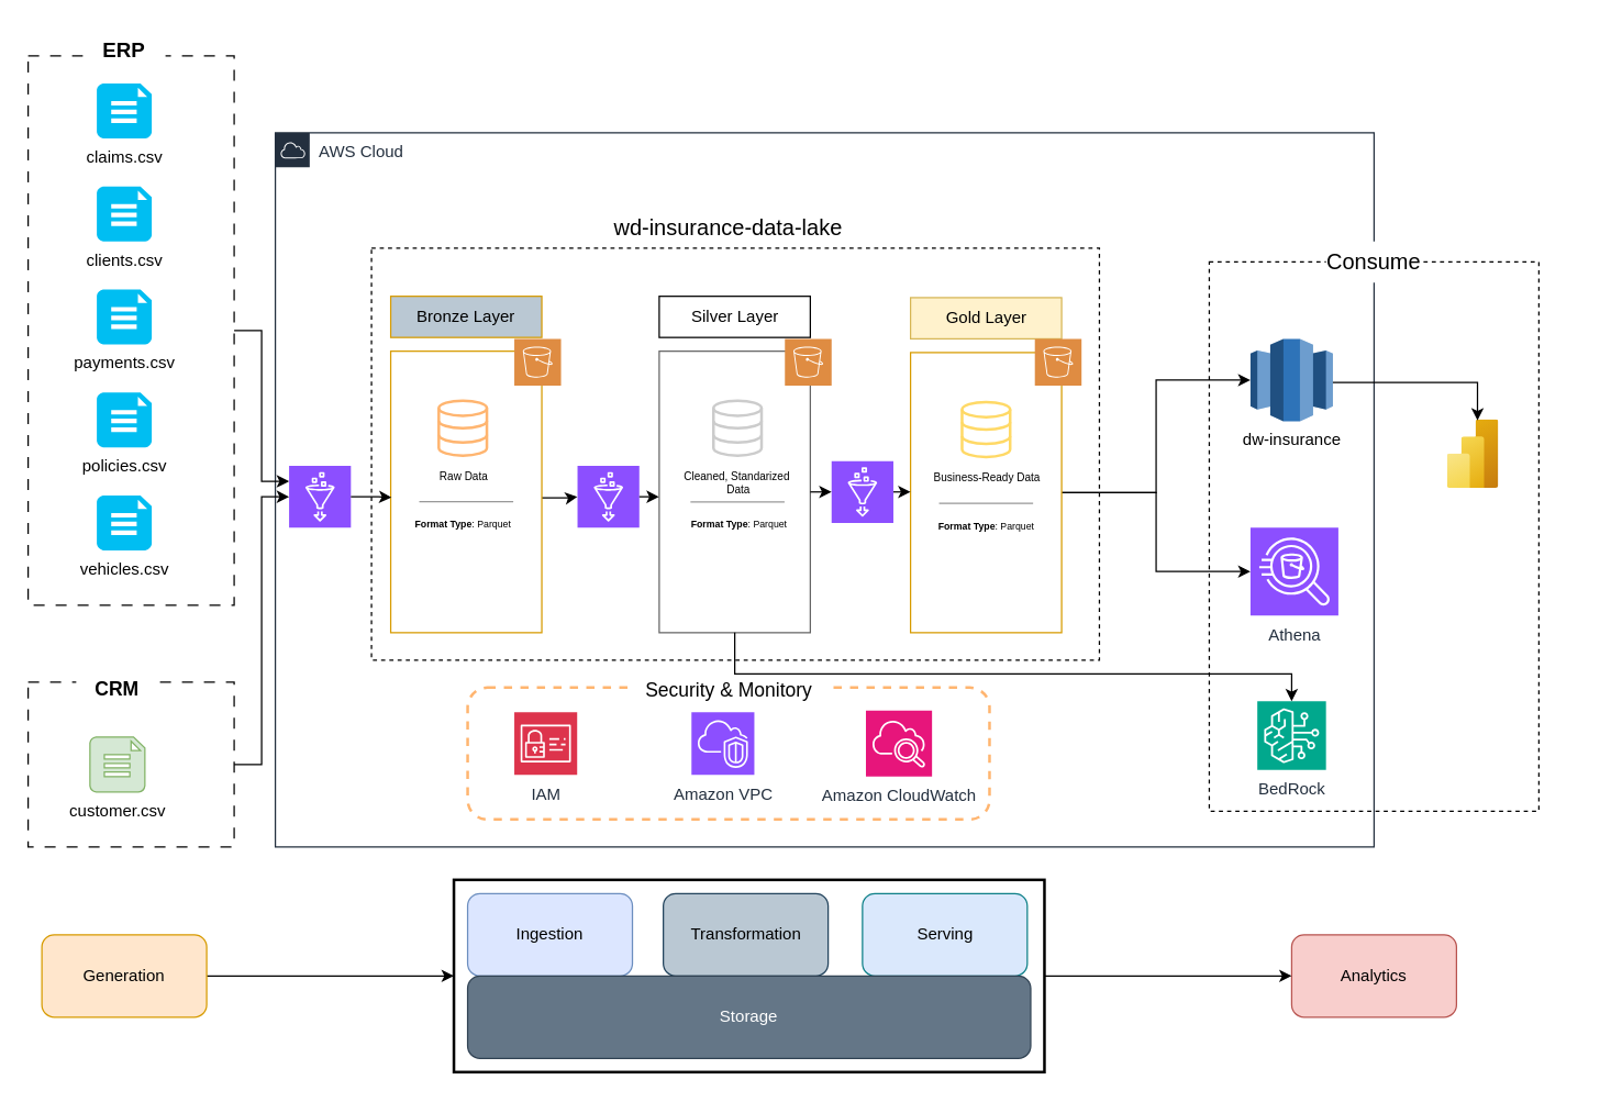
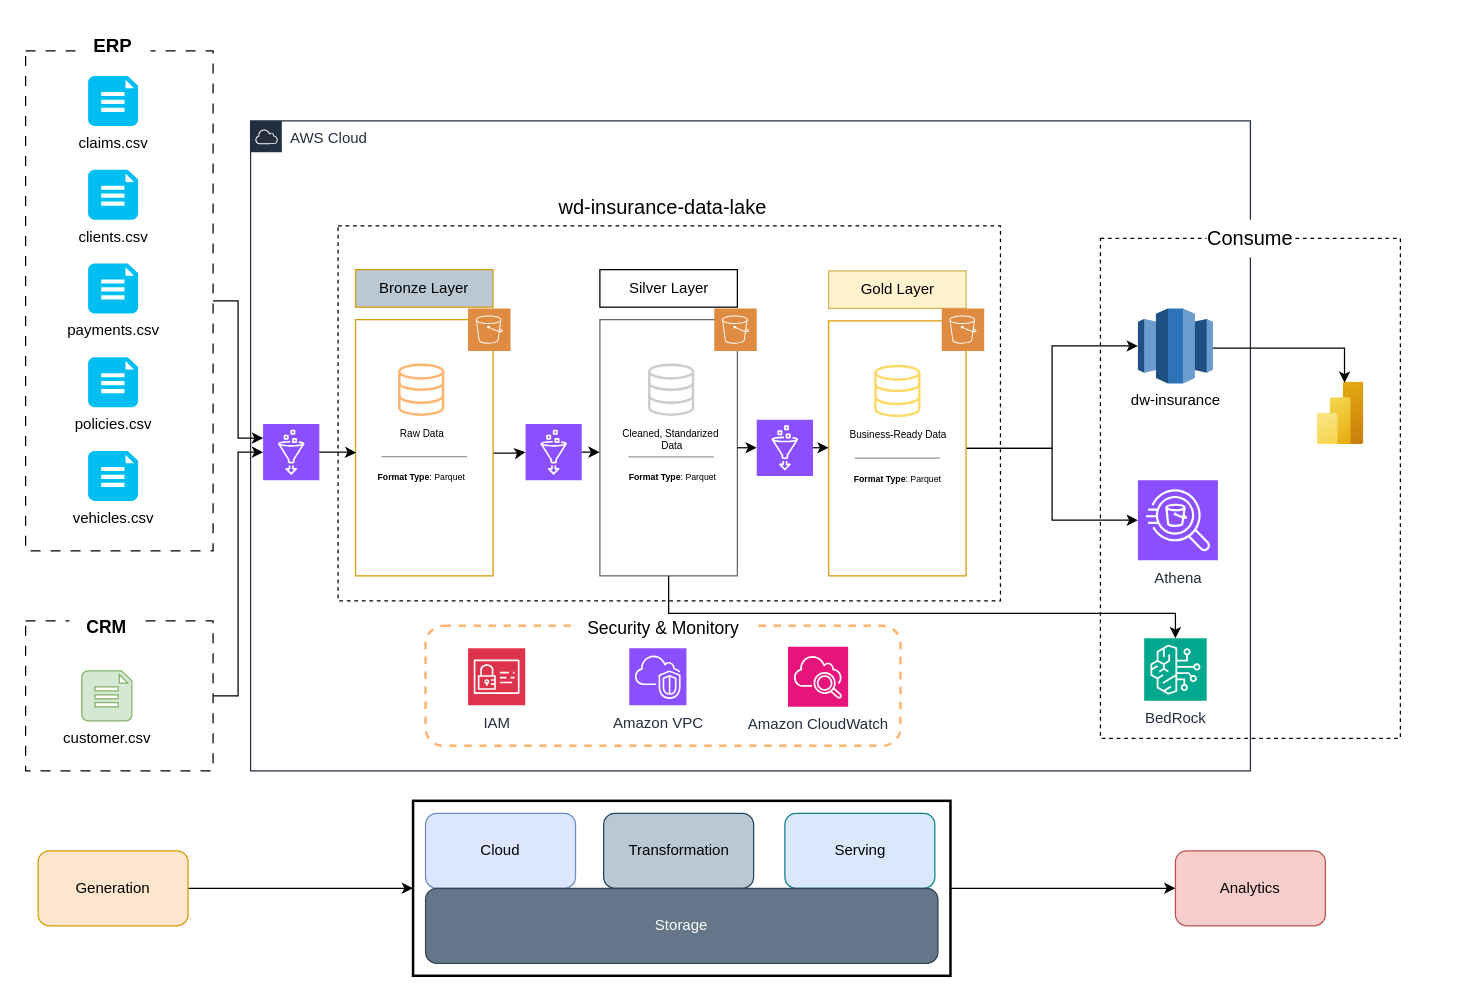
- <mxCell id="52" value="Ingestion" style="rounded=1;whiteSpace=wrap;html=1;fillColor=#dce6ff;strokeColor=#6c8ebf;" parent="1" vertex="1"><mxGeometry x="340" y="650" width="120" height="60" as="geometry" /></mxCell>
+ <mxCell id="52" value="Cloud" style="rounded=1;whiteSpace=wrap;html=1;fillColor=#dce6ff;strokeColor=#6c8ebf;" parent="1" vertex="1"><mxGeometry x="340" y="650" width="120" height="60" as="geometry" /></mxCell>
